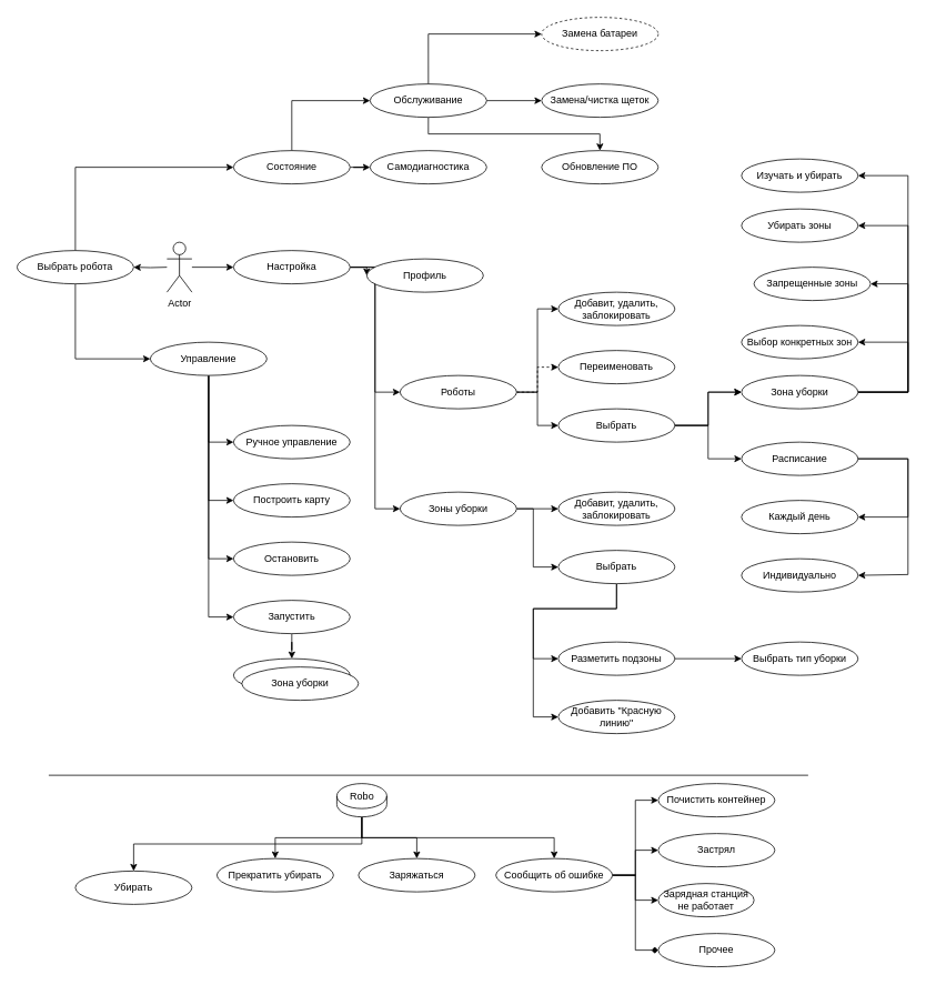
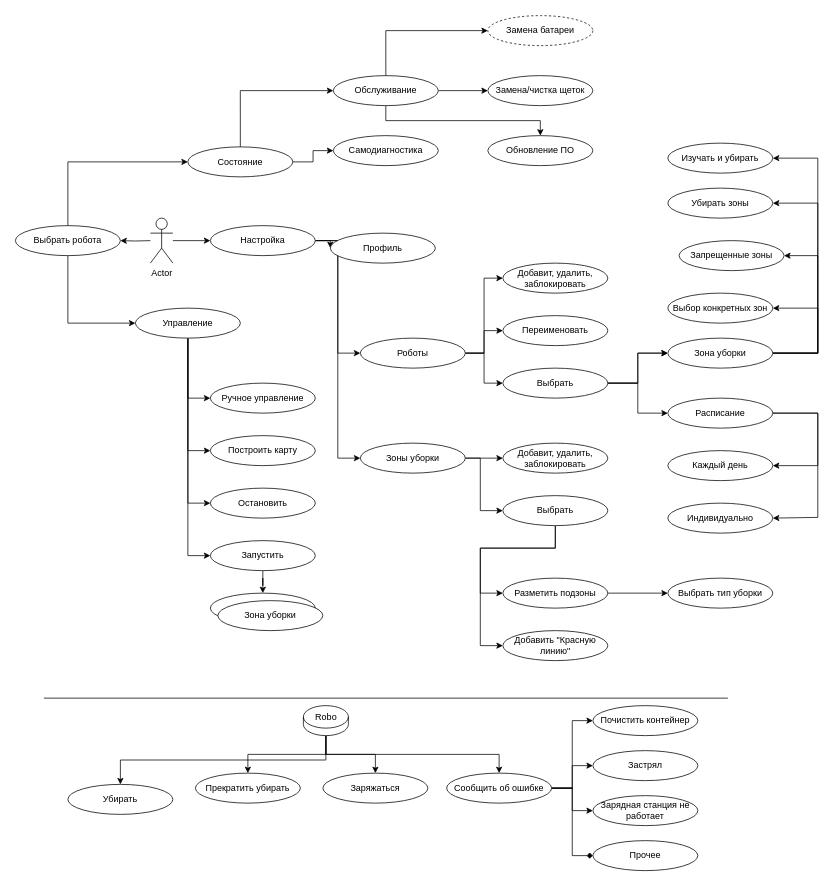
- <mxCell id="28" value="Состояние" style="ellipse;whiteSpace=wrap;html=1;" parent="1" vertex="1"><mxGeometry x="279.94" y="180" width="140" height="40" as="geometry" /></mxCell>
+ <mxCell id="28" value="Состояние" style="ellipse;whiteSpace=wrap;html=1;" parent="1" vertex="1"><mxGeometry x="249.94" y="195" width="140" height="40" as="geometry" /></mxCell>
- <mxCell id="39" style="edgeStyle=orthogonalEdgeStyle;rounded=0;orthogonalLoop=1;jettySize=auto;html=1;exitX=1;exitY=0.5;exitDx=0;exitDy=0;entryX=0;entryY=0.5;entryDx=0;entryDy=0;dashed=1;" edge="1" parent="1" source="40" target="72"><mxGeometry relative="1" as="geometry" /></mxCell>
+ <mxCell id="39" style="edgeStyle=orthogonalEdgeStyle;rounded=0;orthogonalLoop=1;jettySize=auto;html=1;exitX=1;exitY=0.5;exitDx=0;exitDy=0;entryX=0;entryY=0.5;entryDx=0;entryDy=0;" edge="1" parent="1" source="40" target="72"><mxGeometry relative="1" as="geometry" /></mxCell>
- <mxCell id="86" value="Зарядная станция не работает" style="ellipse;whiteSpace=wrap;html=1;" vertex="1" parent="1"><mxGeometry x="790" y="1060" width="115" height="40" as="geometry" /></mxCell>
+ <mxCell id="86" value="Зарядная станция не работает" style="ellipse;whiteSpace=wrap;html=1;" vertex="1" parent="1"><mxGeometry x="790" y="1060" width="140" height="40" as="geometry" /></mxCell>
